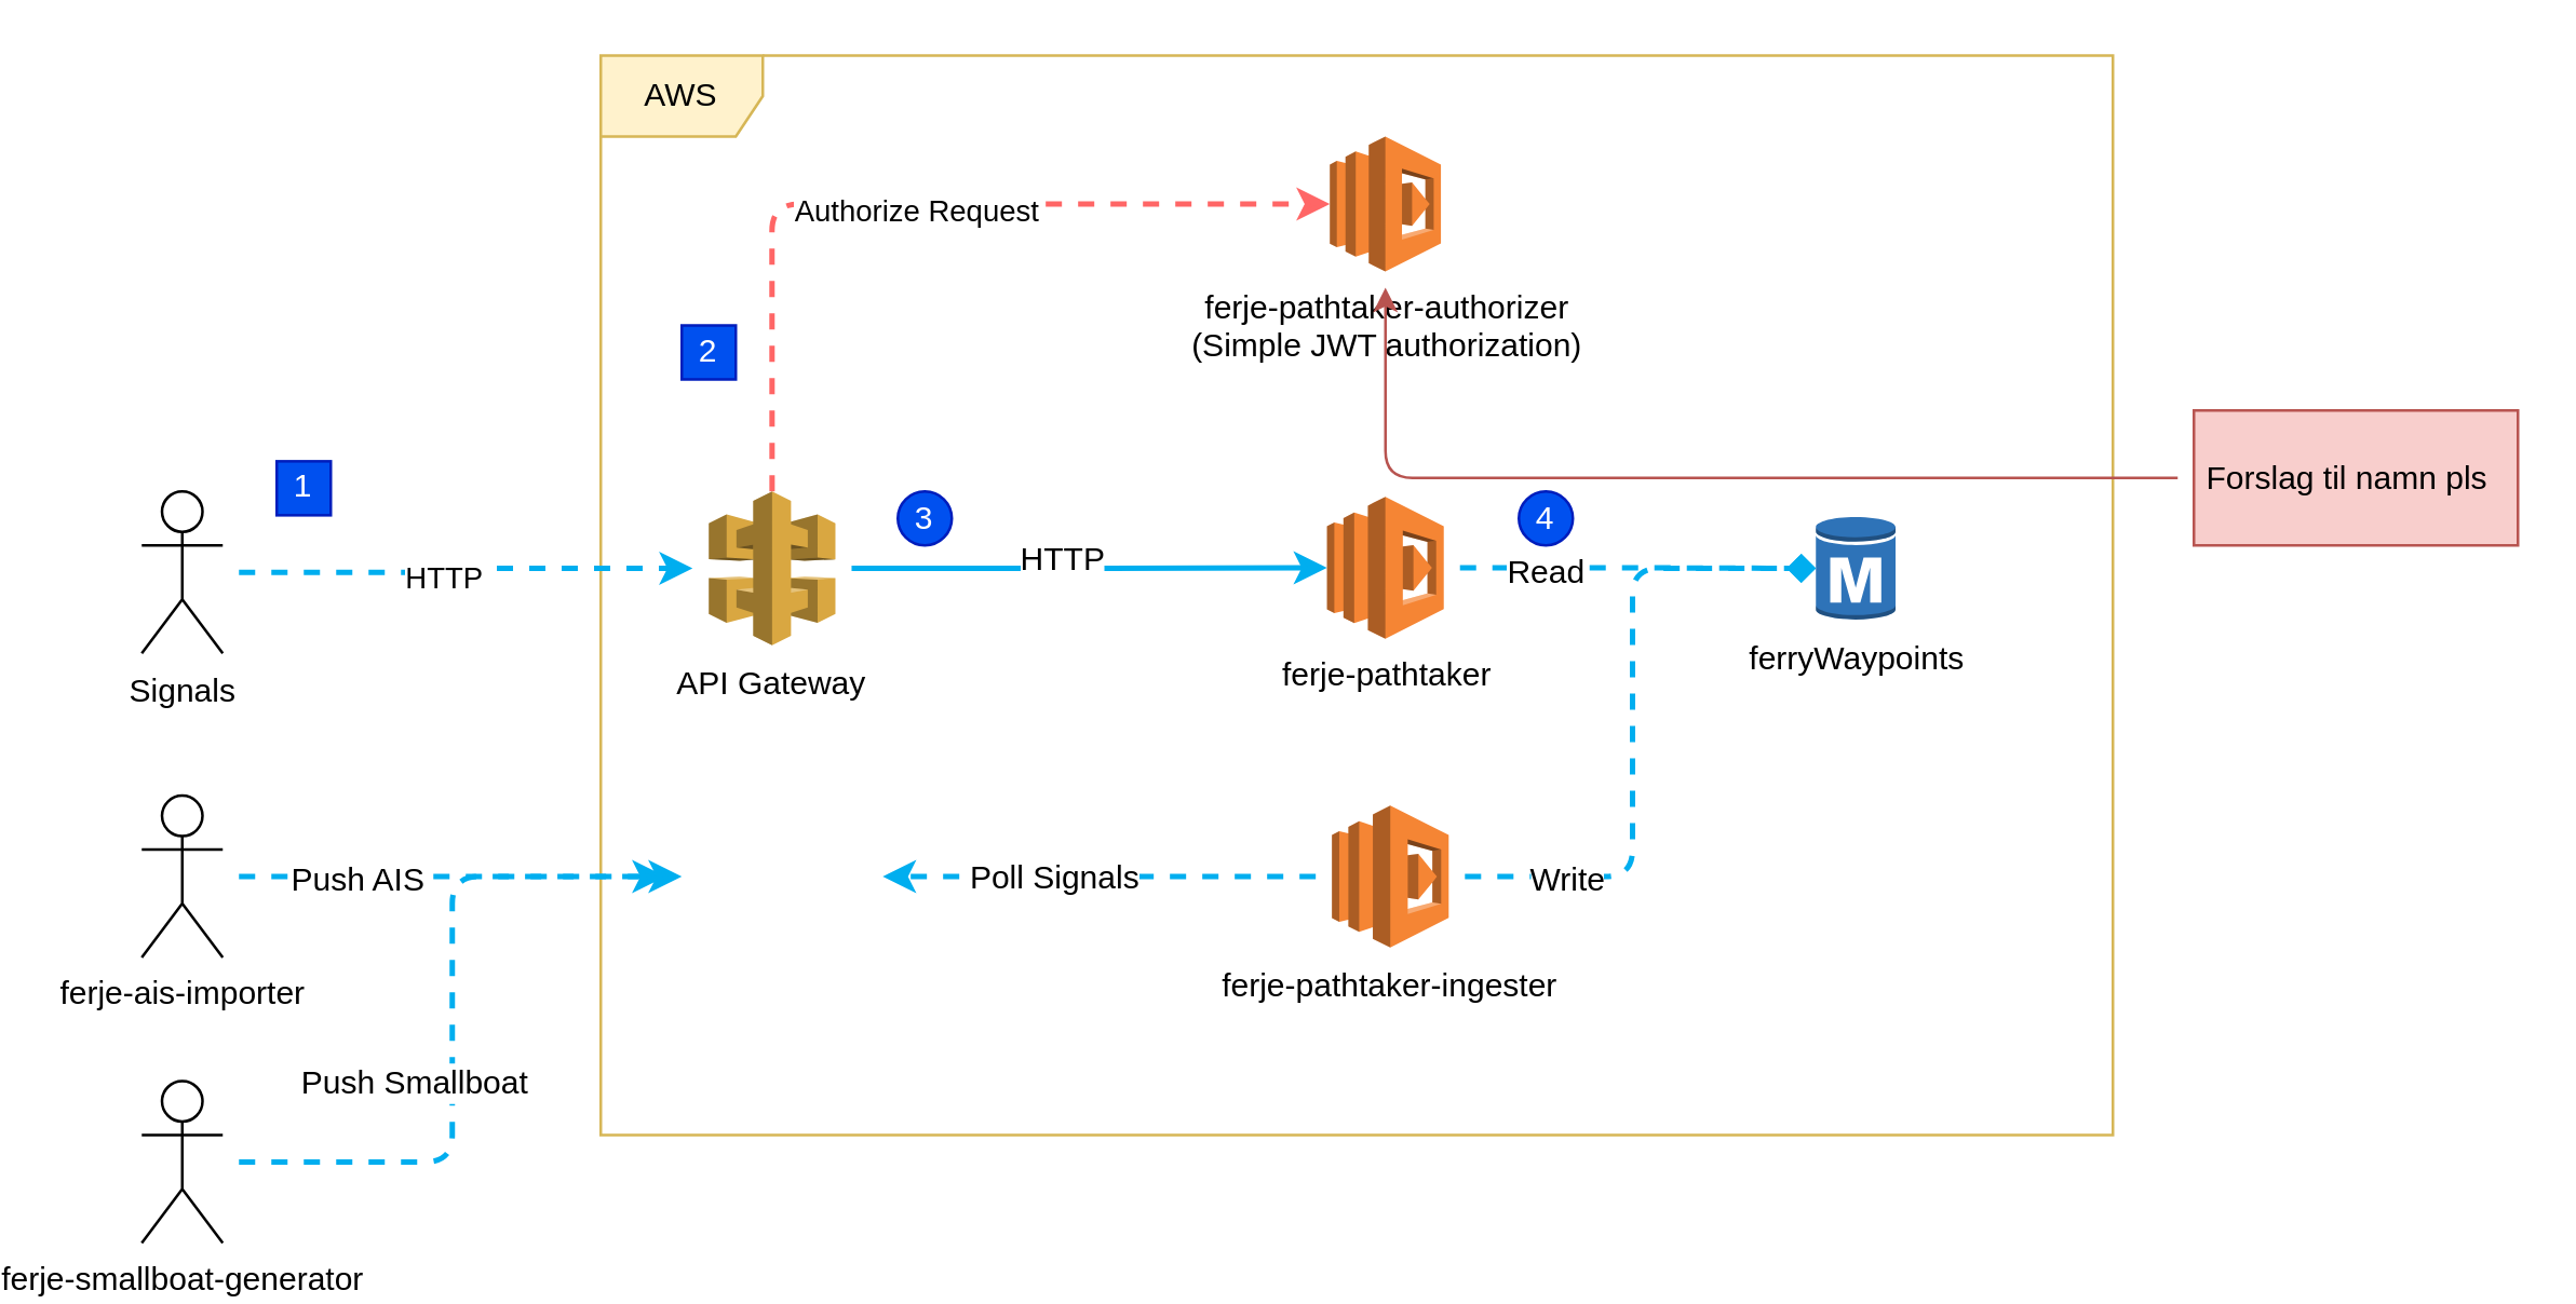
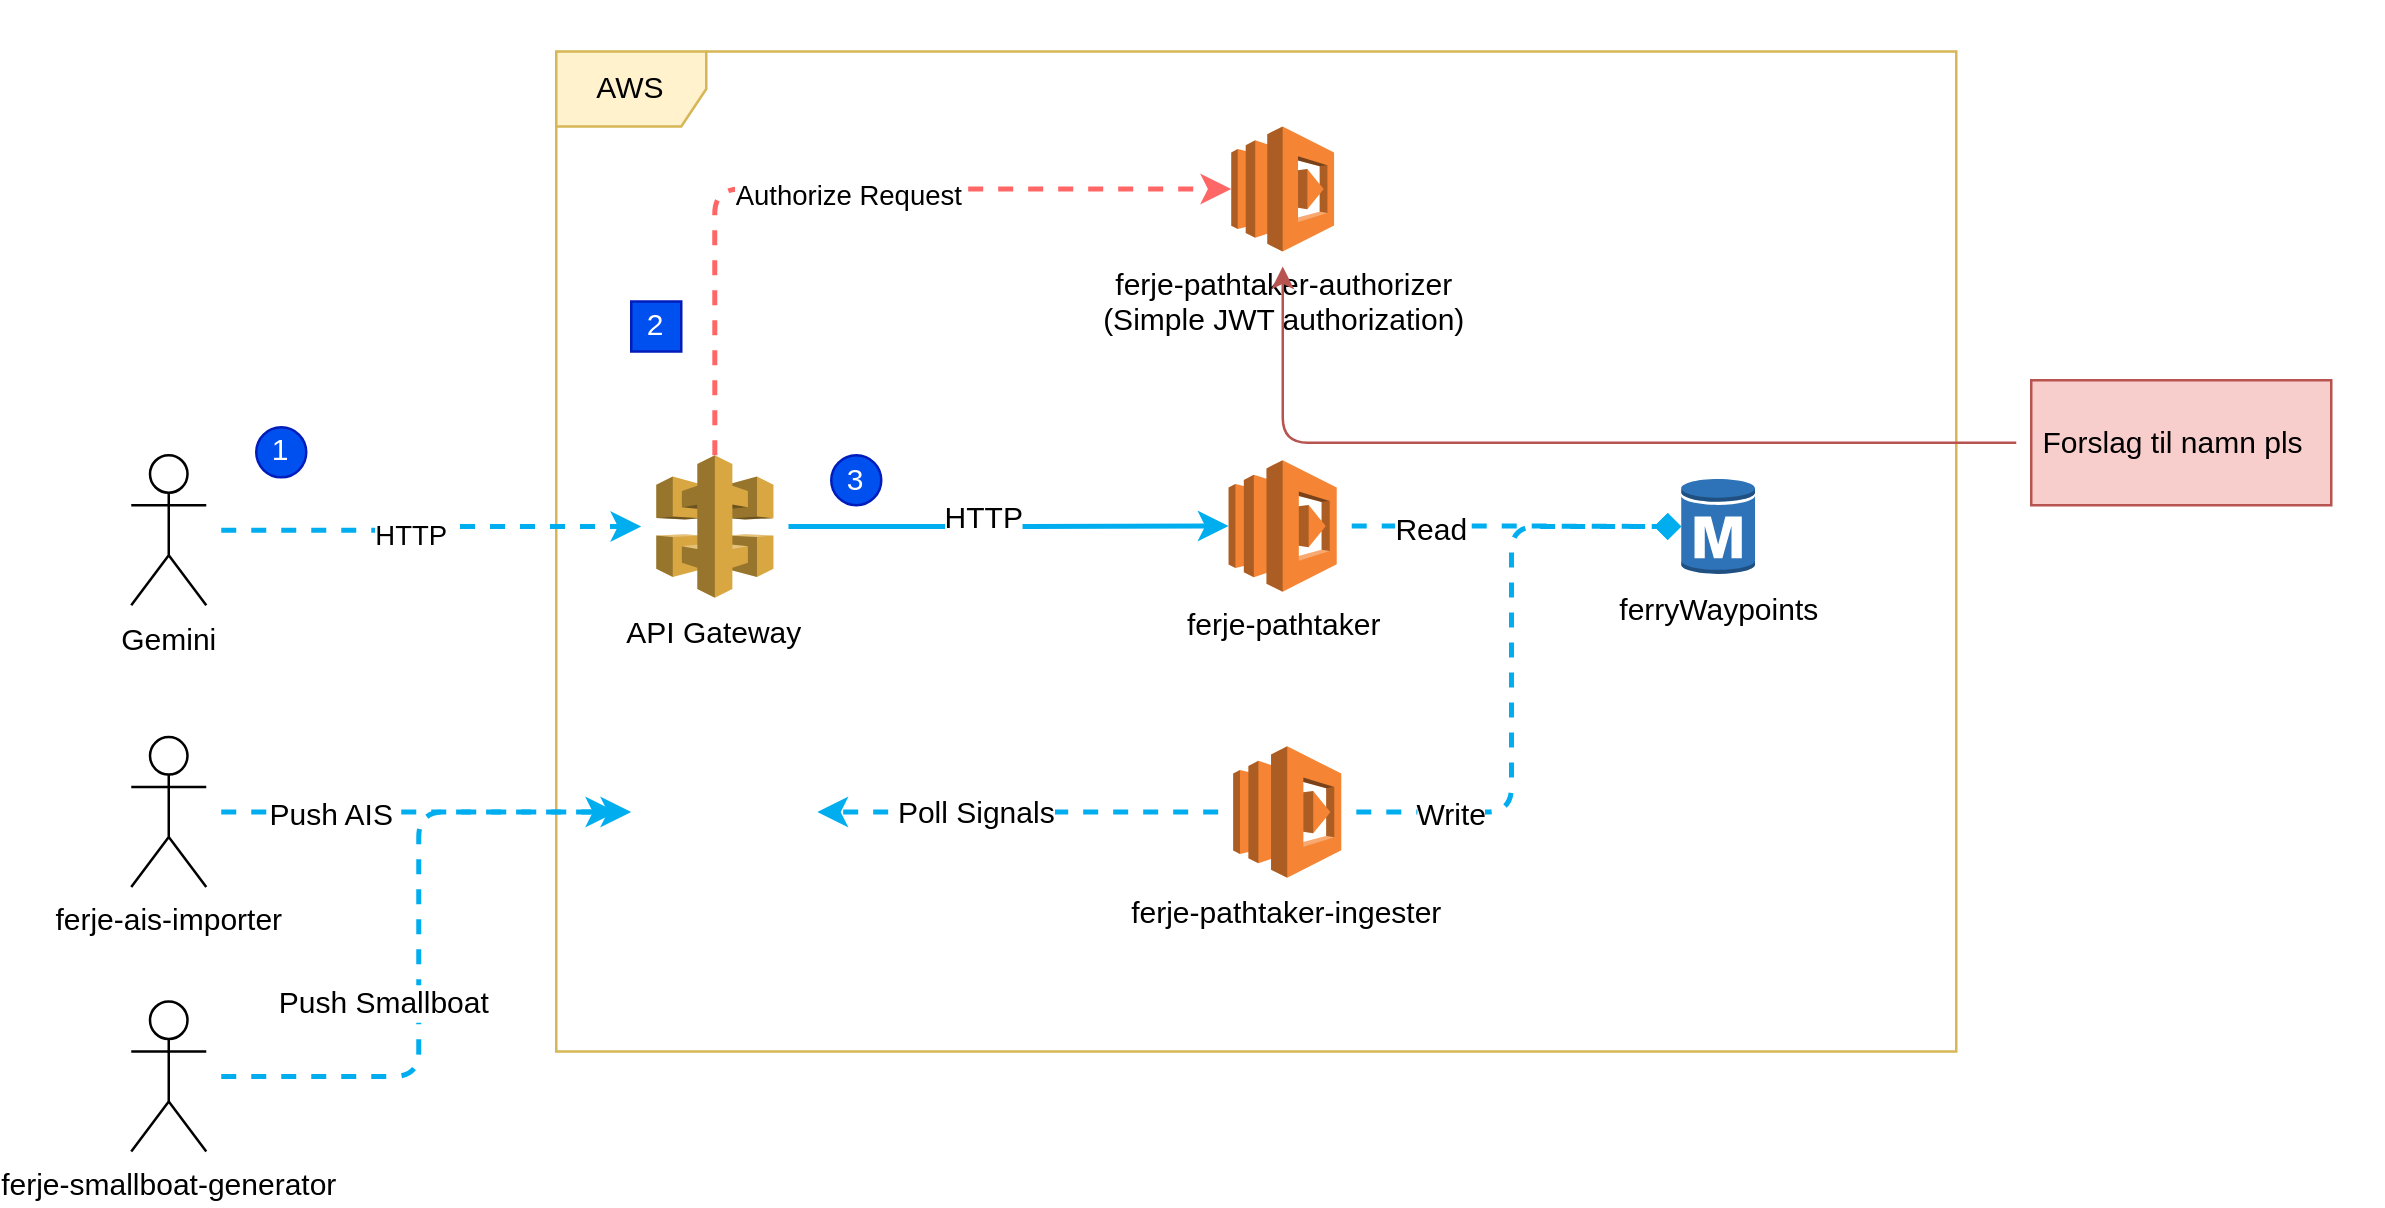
- <mxCell id="16" value="1" style="whiteSpace=wrap;html=1;aspect=fixed;fillColor=#0050ef;strokeColor=#001DBC;fontColor=#ffffff;fontSize=12;rounded=0;" vertex="1" parent="1"><mxGeometry x="70" y="170.34" width="20" height="20" as="geometry" /></mxCell>
+ <mxCell id="16" value="1" style="ellipse;whiteSpace=wrap;html=1;aspect=fixed;fillColor=#0050ef;strokeColor=#001DBC;fontColor=#ffffff;fontSize=12;" vertex="1" parent="1"><mxGeometry x="70" y="170.34" width="20" height="20" as="geometry" /></mxCell>
- <mxCell id="19" value="4" style="ellipse;whiteSpace=wrap;html=1;aspect=fixed;fillColor=#0050ef;strokeColor=#001DBC;fontColor=#ffffff;fontSize=12;align=center;" vertex="1" parent="1"><mxGeometry x="530" y="181.5" width="20" height="20" as="geometry" /></mxCell>
- <mxCell id="10" value="Signals" style="shape=umlActor;verticalLabelPosition=bottom;verticalAlign=top;html=1;" vertex="1" parent="1"><mxGeometry x="20" y="181.5" width="30" height="60" as="geometry" /></mxCell>
+ <mxCell id="10" value="Gemini" style="shape=umlActor;verticalLabelPosition=bottom;verticalAlign=top;html=1;" vertex="1" parent="1"><mxGeometry x="20" y="181.5" width="30" height="60" as="geometry" /></mxCell>
